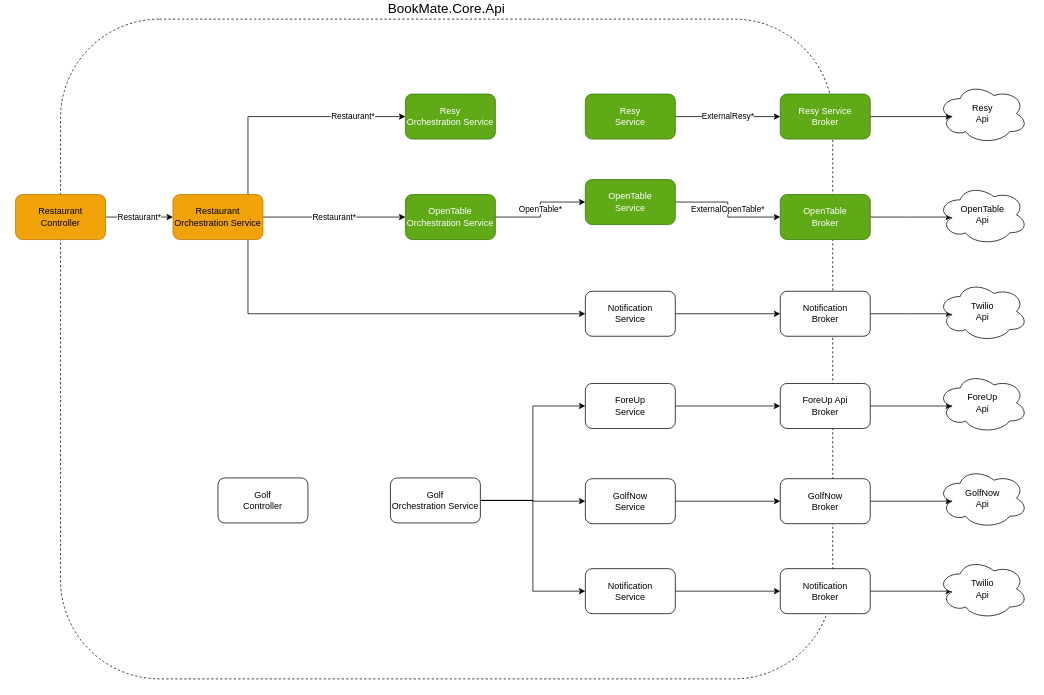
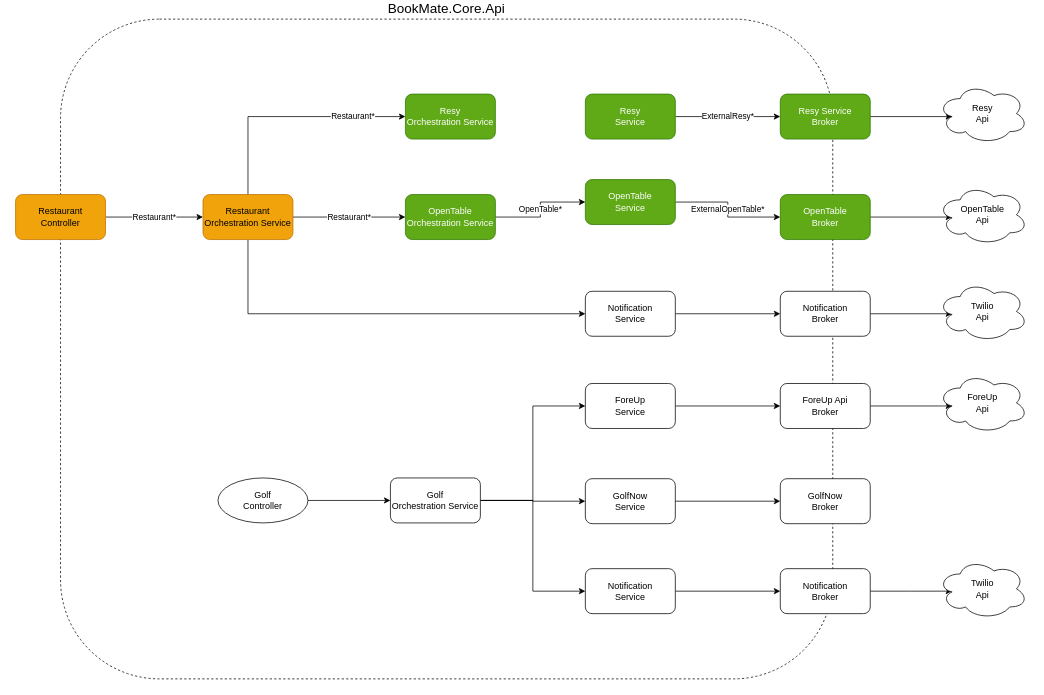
- <mxCell id="16" value="Restaurant&lt;br&gt;Orchestration Service" style="rounded=1;whiteSpace=wrap;html=1;fillColor=#f0a30a;fontColor=#000000;strokeColor=#BD7000;" parent="1" vertex="1"><mxGeometry x="230" y="254" width="120" height="60" as="geometry" /></mxCell>
+ <mxCell id="16" value="Restaurant&lt;br&gt;Orchestration Service" style="rounded=1;whiteSpace=wrap;html=1;fillColor=#f0a30a;fontColor=#000000;strokeColor=#BD7000;" parent="1" vertex="1"><mxGeometry x="270" y="254" width="120" height="60" as="geometry" /></mxCell>
- <mxCell id="24" value="GolfNow&lt;br&gt;Api" style="ellipse;shape=cloud;whiteSpace=wrap;html=1;" parent="1" vertex="1"><mxGeometry x="1250" y="619" width="120" height="80" as="geometry" /></mxCell>
- <mxCell id="34" value="Golf&lt;br&gt;Controller" style="rounded=1;whiteSpace=wrap;html=1;" parent="1" vertex="1"><mxGeometry x="290" y="632" width="120" height="60" as="geometry" /></mxCell>
+ <mxCell id="34" value="Golf&lt;br&gt;Controller" style="ellipse;whiteSpace=wrap;html=1;" parent="1" vertex="1"><mxGeometry x="290" y="632" width="120" height="60" as="geometry" /></mxCell>
+ <mxCell id="33" style="edgeStyle=orthogonalEdgeStyle;rounded=0;orthogonalLoop=1;jettySize=auto;html=1;entryX=0;entryY=0.5;entryDx=0;entryDy=0;" parent="1" source="34" target="30" edge="1"><mxGeometry relative="1" as="geometry" /></mxCell>
- <mxCell id="22" style="edgeStyle=orthogonalEdgeStyle;rounded=0;orthogonalLoop=1;jettySize=auto;html=1;entryX=0.16;entryY=0.55;entryDx=0;entryDy=0;entryPerimeter=0;" parent="1" source="23" target="24" edge="1"><mxGeometry relative="1" as="geometry" /></mxCell>
